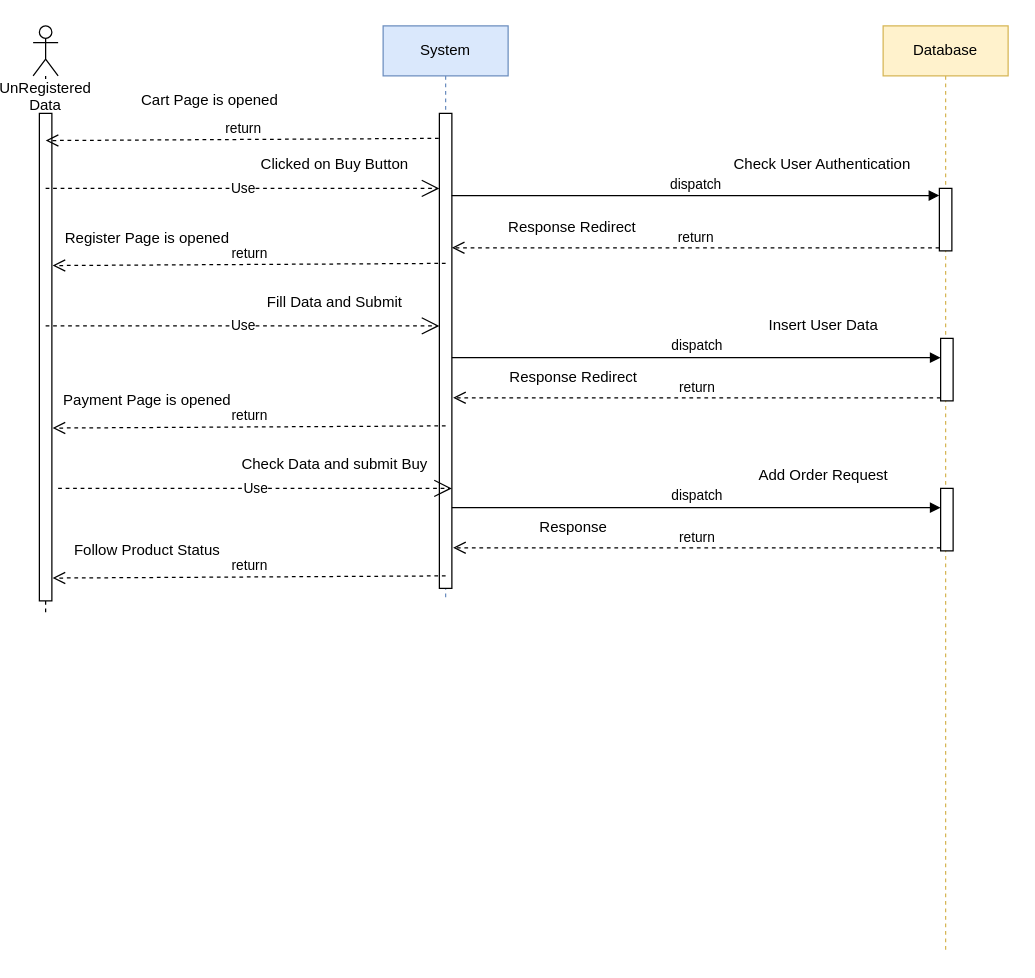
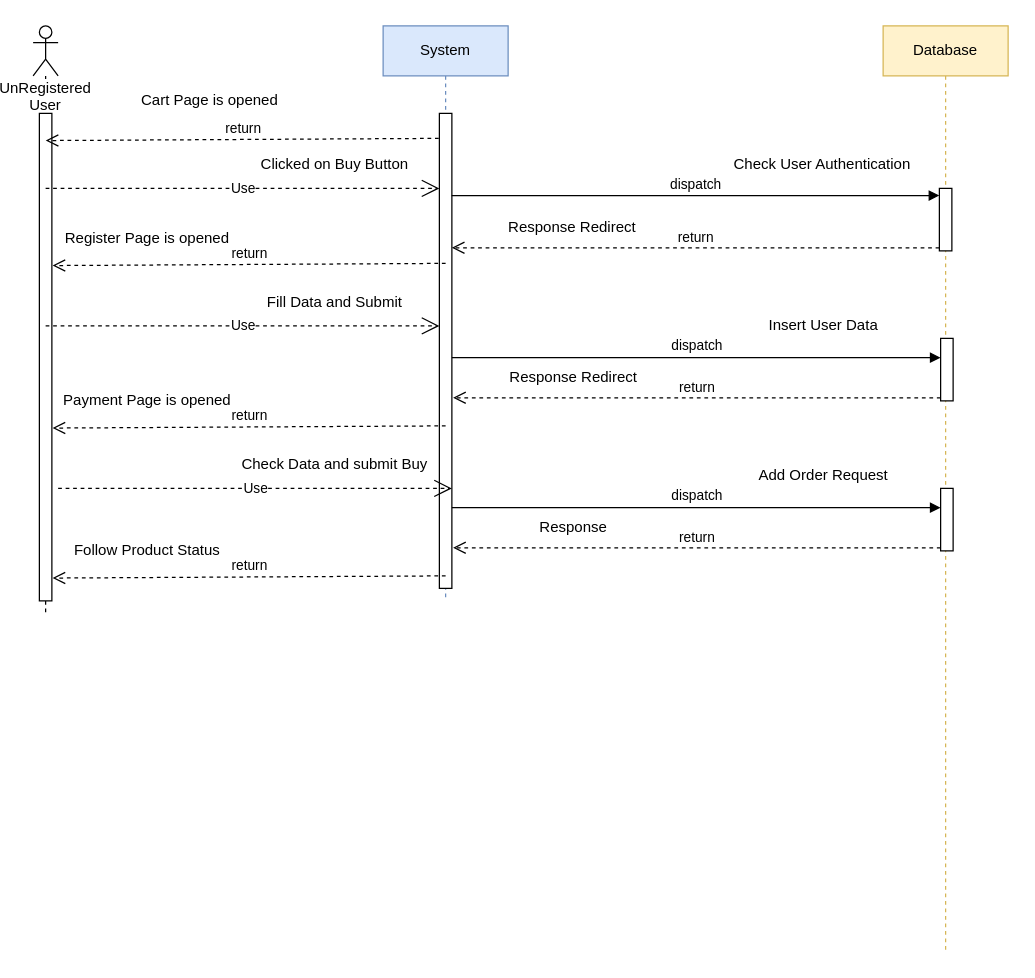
- <mxCell id="2" value="UnRegistered Data" style="shape=umlLifeline;participant=umlActor;perimeter=lifelinePerimeter;whiteSpace=wrap;html=1;container=1;collapsible=0;recursiveResize=0;verticalAlign=top;spacingTop=36;labelBackgroundColor=#ffffff;outlineConnect=0;" vertex="1" parent="1"><mxGeometry x="20" y="20" width="20" height="470" as="geometry" /></mxCell>
+ <mxCell id="2" value="UnRegistered User" style="shape=umlLifeline;participant=umlActor;perimeter=lifelinePerimeter;whiteSpace=wrap;html=1;container=1;collapsible=0;recursiveResize=0;verticalAlign=top;spacingTop=36;labelBackgroundColor=#ffffff;outlineConnect=0;" vertex="1" parent="1"><mxGeometry x="20" y="20" width="20" height="470" as="geometry" /></mxCell>
